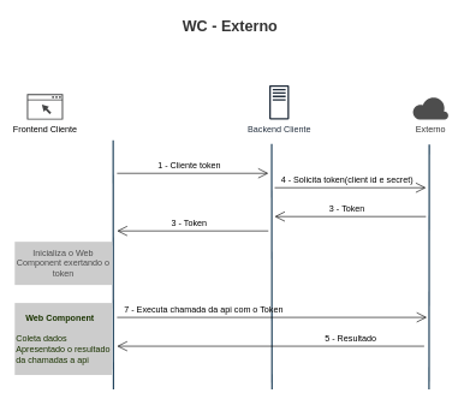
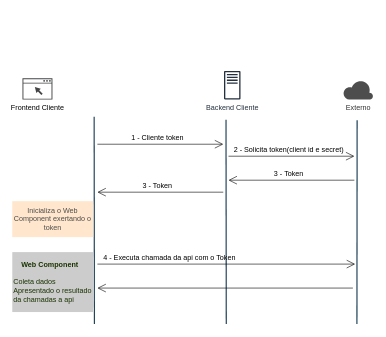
- <mxCell id="22" value="WC - Externo&amp;nbsp;" style="text;html=1;strokeColor=none;fillColor=none;align=center;verticalAlign=middle;whiteSpace=wrap;rounded=0;fontSize=21;fontColor=#333333;strokeWidth=3;fontStyle=1" parent="1" vertex="1"><mxGeometry x="182" y="20" width="280" height="30" as="geometry" /></mxCell>
- <mxCell id="7" value="4 - Solicita token(client id e secret)" style="text;html=1;align=center;verticalAlign=middle;resizable=0;points=[];autosize=1;strokeColor=none;fillColor=none;" parent="1" vertex="1"><mxGeometry x="380.75" y="240" width="200" height="20" as="geometry" /></mxCell>
+ <mxCell id="7" value="2 - Solicita token(client id e secret)" style="text;html=1;align=center;verticalAlign=middle;resizable=0;points=[];autosize=1;strokeColor=none;fillColor=none;" parent="1" vertex="1"><mxGeometry x="380.75" y="240" width="200" height="20" as="geometry" /></mxCell>
- <mxCell id="16" value="&lt;font color=&quot;#4d4d4d&quot;&gt;Inicializa o Web Component exertando o token&lt;/font&gt;" style="rounded=0;whiteSpace=wrap;html=1;fontSize=12;strokeColor=none;fillColor=#CCCCCC;align=center;" parent="1" vertex="1"><mxGeometry x="20" y="335" width="135" height="60" as="geometry" /></mxCell>
+ <mxCell id="16" value="&lt;font color=&quot;#4d4d4d&quot;&gt;Inicializa o Web Component exertando o token&lt;/font&gt;" style="rounded=0;whiteSpace=wrap;html=1;fontSize=12;strokeColor=none;fillColor=#ffe6cc;align=center;" parent="1" vertex="1"><mxGeometry x="20" y="335" width="135" height="60" as="geometry" /></mxCell>
- <mxCell id="18" value="7 - Executa chamada da api com o Token" style="text;html=1;align=center;verticalAlign=middle;resizable=0;points=[];autosize=1;strokeColor=none;fillColor=none;" parent="1" vertex="1"><mxGeometry x="162" y="420" width="240" height="20" as="geometry" /></mxCell>
+ <mxCell id="18" value="4 - Executa chamada da api com o Token" style="text;html=1;align=center;verticalAlign=middle;resizable=0;points=[];autosize=1;strokeColor=none;fillColor=none;" parent="1" vertex="1"><mxGeometry x="162" y="420" width="240" height="20" as="geometry" /></mxCell>
- <mxCell id="20" value="5 - Resultado" style="text;html=1;align=center;verticalAlign=middle;resizable=0;points=[];autosize=1;strokeColor=none;fillColor=none;" parent="1" vertex="1"><mxGeometry x="440.75" y="460" width="90" height="20" as="geometry" /></mxCell>
